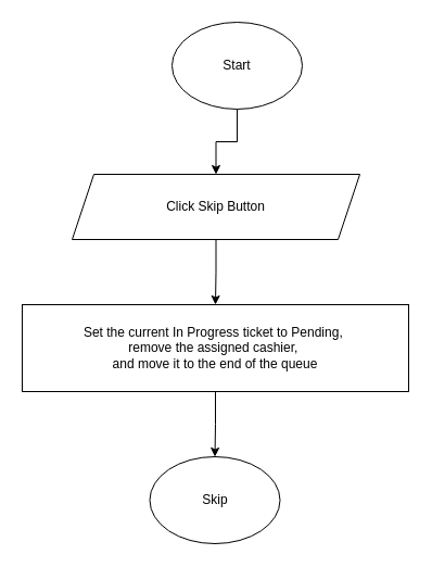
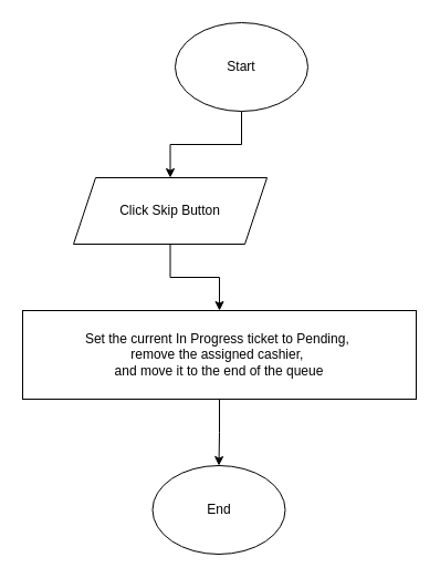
- <mxCell id="5" value="Click Skip Button" style="shape=parallelogram;perimeter=parallelogramPerimeter;whiteSpace=wrap;html=1;fixedSize=1;" vertex="1" parent="1"><mxGeometry x="66" y="160" width="265" height="60" as="geometry" /></mxCell>
+ <mxCell id="5" value="Click Skip Button" style="shape=parallelogram;perimeter=parallelogramPerimeter;whiteSpace=wrap;html=1;fixedSize=1;" vertex="1" parent="1"><mxGeometry x="66" y="160" width="175" height="60" as="geometry" /></mxCell>
- <mxCell id="8" value="Skip" style="ellipse;whiteSpace=wrap;html=1;" vertex="1" parent="1"><mxGeometry x="137.5" y="420" width="120" height="80" as="geometry" /></mxCell>
+ <mxCell id="8" value="End" style="ellipse;whiteSpace=wrap;html=1;" vertex="1" parent="1"><mxGeometry x="137.5" y="420" width="120" height="80" as="geometry" /></mxCell>
